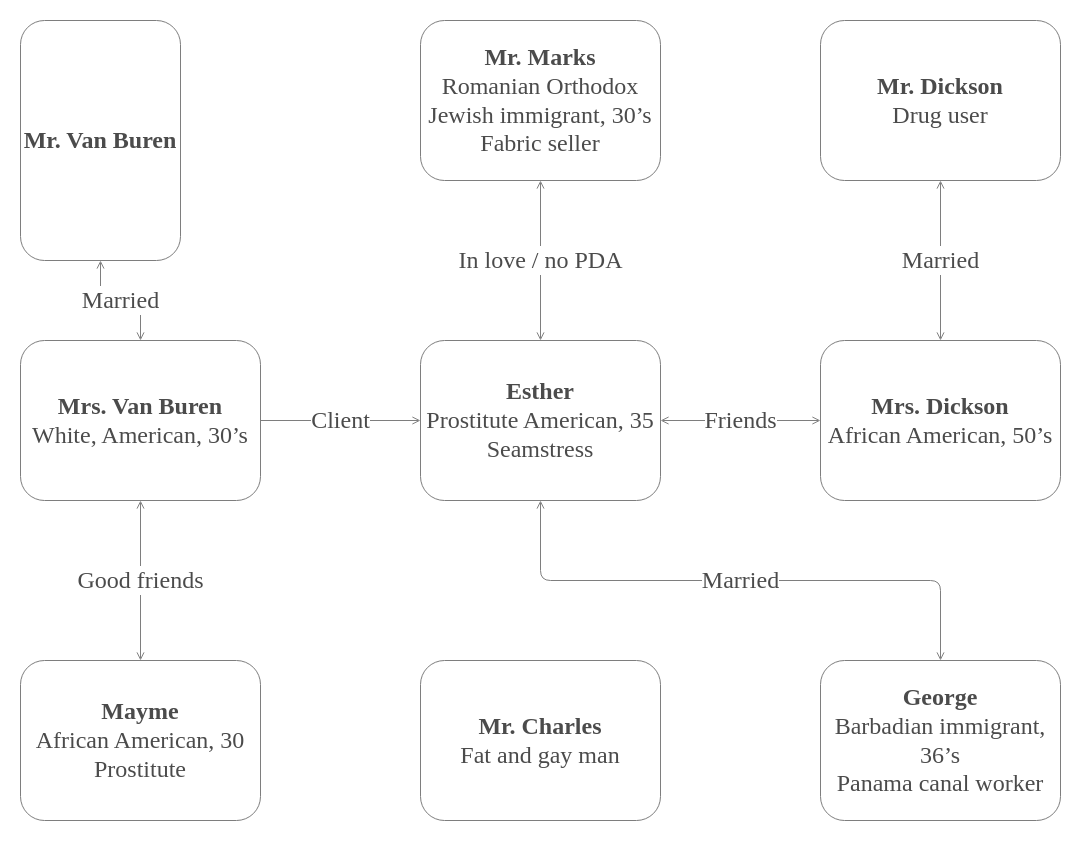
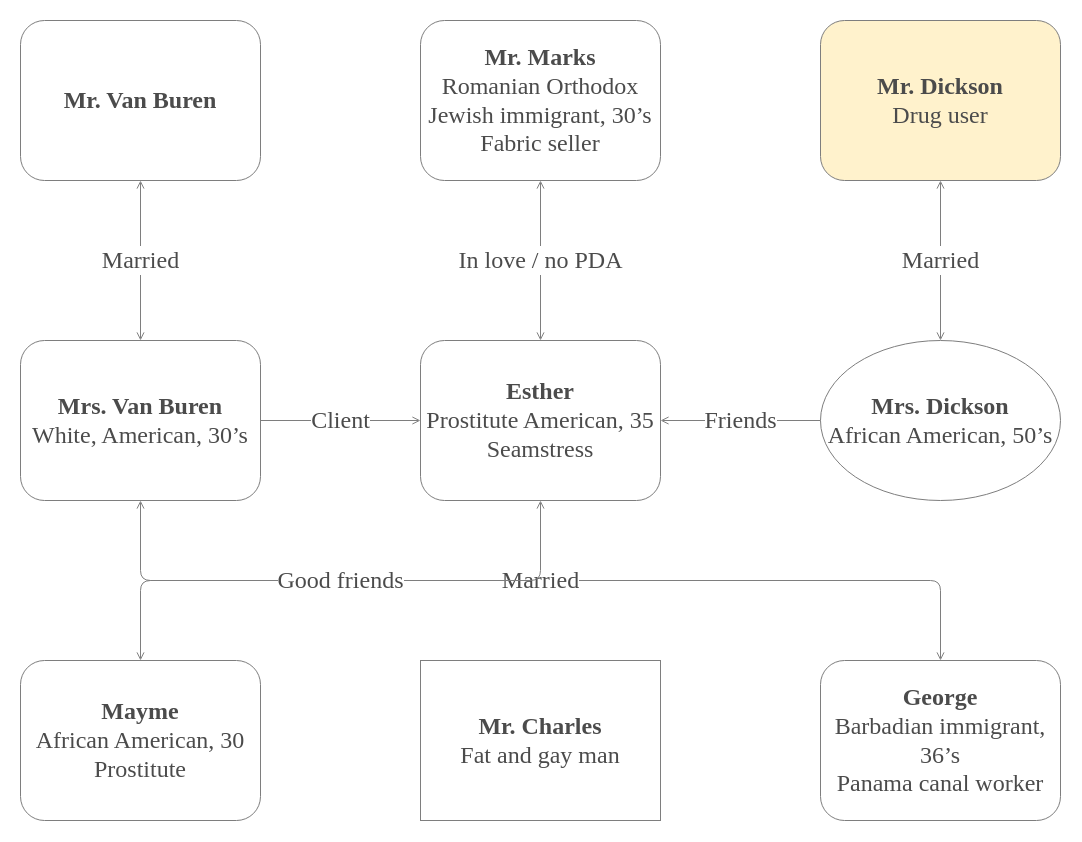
- <mxCell id="12" value="&lt;b style=&quot;font-size: 24px;&quot;&gt;Mr. Dickson&lt;/b&gt;&lt;br style=&quot;font-size: 24px;&quot;&gt;Drug user" style="whiteSpace=wrap;html=1;fontFamily=CMU Sans Serif;fontSource=https%3A%2F%2Ffontlibrary.org%2Fassets%2Ffonts%2Fcmu-sans-serif%2F0da0d92e6bacf5e091c1ae85c4da581d%2F1b24573c1e6cf956df63c20903efe11d%2FCMUSansSerifMedium.ttf;fontColor=#4b4b4b;strokeColor=#7e7e7e;rounded=1;verticalAlign=middle;fontSize=24;" parent="1" vertex="1"><mxGeometry x="820" y="20" width="240" height="160" as="geometry" /></mxCell>
+ <mxCell id="12" value="&lt;b style=&quot;font-size: 24px;&quot;&gt;Mr. Dickson&lt;/b&gt;&lt;br style=&quot;font-size: 24px;&quot;&gt;Drug user" style="whiteSpace=wrap;html=1;fontFamily=CMU Sans Serif;fontSource=https%3A%2F%2Ffontlibrary.org%2Fassets%2Ffonts%2Fcmu-sans-serif%2F0da0d92e6bacf5e091c1ae85c4da581d%2F1b24573c1e6cf956df63c20903efe11d%2FCMUSansSerifMedium.ttf;fontColor=#4b4b4b;strokeColor=#7e7e7e;rounded=1;verticalAlign=middle;fontSize=24;fillColor=#fff2cc;" parent="1" vertex="1"><mxGeometry x="820" y="20" width="240" height="160" as="geometry" /></mxCell>
- <mxCell id="16" value="&lt;b style=&quot;font-size: 24px;&quot;&gt;Mr. Van Buren&lt;/b&gt;" style="whiteSpace=wrap;html=1;fontFamily=CMU Sans Serif;fontSource=https%3A%2F%2Ffontlibrary.org%2Fassets%2Ffonts%2Fcmu-sans-serif%2F0da0d92e6bacf5e091c1ae85c4da581d%2F1b24573c1e6cf956df63c20903efe11d%2FCMUSansSerifMedium.ttf;fontColor=#4b4b4b;strokeColor=#7e7e7e;rounded=1;verticalAlign=middle;fontSize=24;" parent="1" vertex="1"><mxGeometry x="20" y="20" width="160" height="240" as="geometry" /></mxCell>
+ <mxCell id="16" value="&lt;b style=&quot;font-size: 24px;&quot;&gt;Mr. Van Buren&lt;/b&gt;" style="whiteSpace=wrap;html=1;fontFamily=CMU Sans Serif;fontSource=https%3A%2F%2Ffontlibrary.org%2Fassets%2Ffonts%2Fcmu-sans-serif%2F0da0d92e6bacf5e091c1ae85c4da581d%2F1b24573c1e6cf956df63c20903efe11d%2FCMUSansSerifMedium.ttf;fontColor=#4b4b4b;strokeColor=#7e7e7e;rounded=1;verticalAlign=middle;fontSize=24;" parent="1" vertex="1"><mxGeometry x="20" y="20" width="240" height="160" as="geometry" /></mxCell>
- <mxCell id="11" value="Friends" style="edgeStyle=orthogonalEdgeStyle;jumpSize=1;orthogonalLoop=1;jettySize=auto;html=1;shadow=0;startArrow=open;startFill=0;endArrow=open;endFill=0;strokeColor=#7E7E7E;strokeWidth=1;fontFamily=CMU Sans Serif;fontSource=https%3A%2F%2Ffontlibrary.org%2Fassets%2Ffonts%2Fcmu-sans-serif%2F0da0d92e6bacf5e091c1ae85c4da581d%2F1b24573c1e6cf956df63c20903efe11d%2FCMUSansSerifMedium.ttf;fontSize=24;fontColor=#4b4b4b;verticalAlign=middle;" parent="1" source="7" target="10" edge="1"><mxGeometry x="20" y="60" as="geometry" /></mxCell>
+ <mxCell id="11" value="Friends" style="edgeStyle=orthogonalEdgeStyle;jumpSize=1;orthogonalLoop=1;jettySize=auto;html=1;shadow=0;startArrow=open;startFill=0;endArrow=none;endFill=0;strokeColor=#7E7E7E;strokeWidth=1;fontFamily=CMU Sans Serif;fontSource=https%3A%2F%2Ffontlibrary.org%2Fassets%2Ffonts%2Fcmu-sans-serif%2F0da0d92e6bacf5e091c1ae85c4da581d%2F1b24573c1e6cf956df63c20903efe11d%2FCMUSansSerifMedium.ttf;fontSize=24;fontColor=#4b4b4b;verticalAlign=middle;" parent="1" source="7" target="10" edge="1"><mxGeometry x="20" y="60" as="geometry" /></mxCell>
- <mxCell id="10" value="&lt;b style=&quot;font-size: 24px;&quot;&gt;Mrs. Dickson&lt;/b&gt;&lt;br style=&quot;font-size: 24px;&quot;&gt;African American, 50’s" style="whiteSpace=wrap;html=1;fontFamily=CMU Sans Serif;fontSource=https%3A%2F%2Ffontlibrary.org%2Fassets%2Ffonts%2Fcmu-sans-serif%2F0da0d92e6bacf5e091c1ae85c4da581d%2F1b24573c1e6cf956df63c20903efe11d%2FCMUSansSerifMedium.ttf;fontColor=#4b4b4b;strokeColor=#7e7e7e;rounded=1;verticalAlign=middle;fontSize=24;" parent="1" vertex="1"><mxGeometry x="820" y="340" width="240" height="160" as="geometry" /></mxCell>
+ <mxCell id="10" value="&lt;b style=&quot;font-size: 24px;&quot;&gt;Mrs. Dickson&lt;/b&gt;&lt;br style=&quot;font-size: 24px;&quot;&gt;African American, 50’s" style="ellipse;whiteSpace=wrap;html=1;fontFamily=CMU Sans Serif;fontSource=https%3A%2F%2Ffontlibrary.org%2Fassets%2Ffonts%2Fcmu-sans-serif%2F0da0d92e6bacf5e091c1ae85c4da581d%2F1b24573c1e6cf956df63c20903efe11d%2FCMUSansSerifMedium.ttf;fontColor=#4b4b4b;strokeColor=#7e7e7e;verticalAlign=middle;fontSize=24;" parent="1" vertex="1"><mxGeometry x="820" y="340" width="240" height="160" as="geometry" /></mxCell>
- <mxCell id="2" value="Married" style="endArrow=open;startArrow=open;html=1;shadow=0;strokeColor=#7E7E7E;strokeWidth=1;fontFamily=CMU Sans Serif;fontSource=https%3A%2F%2Ffontlibrary.org%2Fassets%2Ffonts%2Fcmu-sans-serif%2F0da0d92e6bacf5e091c1ae85c4da581d%2F1b24573c1e6cf956df63c20903efe11d%2FCMUSansSerifMedium.ttf;fontSize=24;fontColor=#4b4b4b;entryX=0.5;entryY=1;entryDx=0;entryDy=0;exitX=0.5;exitY=0;exitDx=0;exitDy=0;startFill=0;endFill=0;edgeStyle=orthogonalEdgeStyle;spacingLeft=0;spacingBottom=0;spacingRight=0;verticalAlign=middle;" parent="1" source="6" target="7" edge="1"><mxGeometry width="50" height="50" relative="1" as="geometry"><mxPoint x="270" y="230" as="sourcePoint" /><mxPoint x="320" y="180" as="targetPoint" /></mxGeometry></mxCell>
+ <mxCell id="2" value="Married" style="endArrow=open;startArrow=open;html=1;shadow=0;strokeColor=#7E7E7E;strokeWidth=1;fontFamily=CMU Sans Serif;fontSource=https%3A%2F%2Ffontlibrary.org%2Fassets%2Ffonts%2Fcmu-sans-serif%2F0da0d92e6bacf5e091c1ae85c4da581d%2F1b24573c1e6cf956df63c20903efe11d%2FCMUSansSerifMedium.ttf;fontSize=24;fontColor=#4b4b4b;exitX=0.5;exitY=0;exitDx=0;exitDy=0;startFill=0;endFill=0;edgeStyle=orthogonalEdgeStyle;spacingLeft=0;spacingBottom=0;spacingRight=0;verticalAlign=middle;" parent="1" source="6" target="14" edge="1"><mxGeometry width="50" height="50" relative="1" as="geometry"><mxPoint x="270" y="230" as="sourcePoint" /><mxPoint x="320" y="180" as="targetPoint" /></mxGeometry></mxCell>
- <mxCell id="5" value="&lt;font style=&quot;font-size: 24px;&quot;&gt;Good friends&lt;/font&gt;" style="edgeStyle=orthogonalEdgeStyle;orthogonalLoop=1;jettySize=auto;html=1;shadow=0;startArrow=open;startFill=0;endArrow=open;endFill=0;fontFamily=CMU Sans Serif;fontSource=https%3A%2F%2Ffontlibrary.org%2Fassets%2Ffonts%2Fcmu-sans-serif%2F0da0d92e6bacf5e091c1ae85c4da581d%2F1b24573c1e6cf956df63c20903efe11d%2FCMUSansSerifMedium.ttf;fontColor=#4b4b4b;fontSize=24;strokeColor=#7E7E7E;exitX=0.5;exitY=0;exitDx=0;exitDy=0;verticalAlign=middle;" parent="1" source="3" target="14" edge="1"><mxGeometry relative="1" as="geometry"><mxPoint x="150" y="380" as="sourcePoint" /><mxPoint x="260" y="280" as="targetPoint" /></mxGeometry></mxCell>
+ <mxCell id="5" value="&lt;font style=&quot;font-size: 24px;&quot;&gt;Good friends&lt;/font&gt;" style="edgeStyle=orthogonalEdgeStyle;orthogonalLoop=1;jettySize=auto;html=1;shadow=0;startArrow=open;startFill=0;endArrow=open;endFill=0;fontFamily=CMU Sans Serif;fontSource=https%3A%2F%2Ffontlibrary.org%2Fassets%2Ffonts%2Fcmu-sans-serif%2F0da0d92e6bacf5e091c1ae85c4da581d%2F1b24573c1e6cf956df63c20903efe11d%2FCMUSansSerifMedium.ttf;fontColor=#4b4b4b;fontSize=24;strokeColor=#7E7E7E;entryX=0.5;entryY=1;entryDx=0;entryDy=0;exitX=0.5;exitY=0;exitDx=0;exitDy=0;verticalAlign=middle;" parent="1" source="3" target="7" edge="1"><mxGeometry relative="1" as="geometry"><mxPoint x="150" y="380" as="sourcePoint" /><mxPoint x="260" y="280" as="targetPoint" /></mxGeometry></mxCell>
- <mxCell id="4" value="&lt;font data-font-src=&quot;https://fontlibrary.org/assets/fonts/cmu-sans-serif/0da0d92e6bacf5e091c1ae85c4da581d/1b24573c1e6cf956df63c20903efe11d/CMUSansSerifMedium.ttf&quot; style=&quot;font-size: 24px&quot;&gt;&lt;b style=&quot;font-size: 24px&quot;&gt;Mr. Charles&lt;br&gt;&lt;/b&gt;Fat and gay man&lt;br style=&quot;font-size: 24px&quot;&gt;&lt;/font&gt;" style="whiteSpace=wrap;html=1;fontFamily=CMU Sans Serif;fontSource=https%3A%2F%2Ffontlibrary.org%2Fassets%2Ffonts%2Fcmu-sans-serif%2F0da0d92e6bacf5e091c1ae85c4da581d%2F1b24573c1e6cf956df63c20903efe11d%2FCMUSansSerifMedium.ttf;strokeColor=#7e7e7e;fontColor=#4b4b4b;fontSize=24;rounded=1;verticalAlign=middle;" parent="1" vertex="1"><mxGeometry x="420" y="660" width="240" height="160" as="geometry" /></mxCell>
+ <mxCell id="4" value="&lt;font data-font-src=&quot;https://fontlibrary.org/assets/fonts/cmu-sans-serif/0da0d92e6bacf5e091c1ae85c4da581d/1b24573c1e6cf956df63c20903efe11d/CMUSansSerifMedium.ttf&quot; style=&quot;font-size: 24px&quot;&gt;&lt;b style=&quot;font-size: 24px&quot;&gt;Mr. Charles&lt;br&gt;&lt;/b&gt;Fat and gay man&lt;br style=&quot;font-size: 24px&quot;&gt;&lt;/font&gt;" style="whiteSpace=wrap;html=1;fontFamily=CMU Sans Serif;fontSource=https%3A%2F%2Ffontlibrary.org%2Fassets%2Ffonts%2Fcmu-sans-serif%2F0da0d92e6bacf5e091c1ae85c4da581d%2F1b24573c1e6cf956df63c20903efe11d%2FCMUSansSerifMedium.ttf;strokeColor=#7e7e7e;fontColor=#4b4b4b;fontSize=24;verticalAlign=middle;rounded=0;" parent="1" vertex="1"><mxGeometry x="420" y="660" width="240" height="160" as="geometry" /></mxCell>
